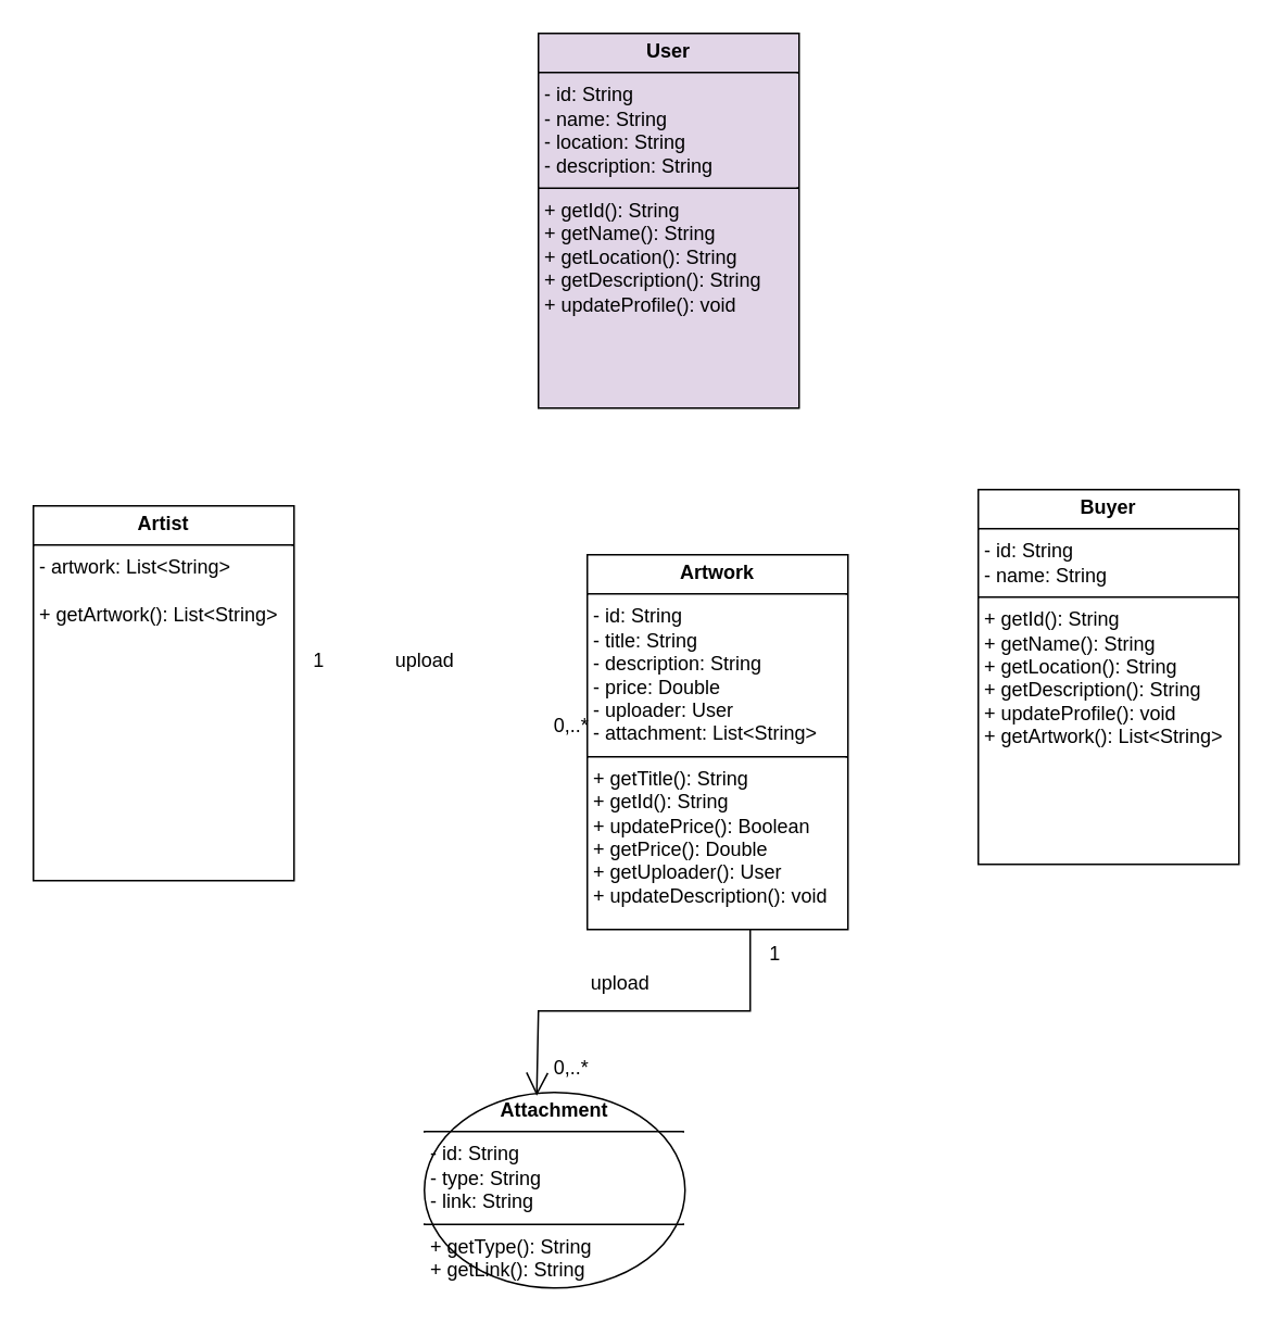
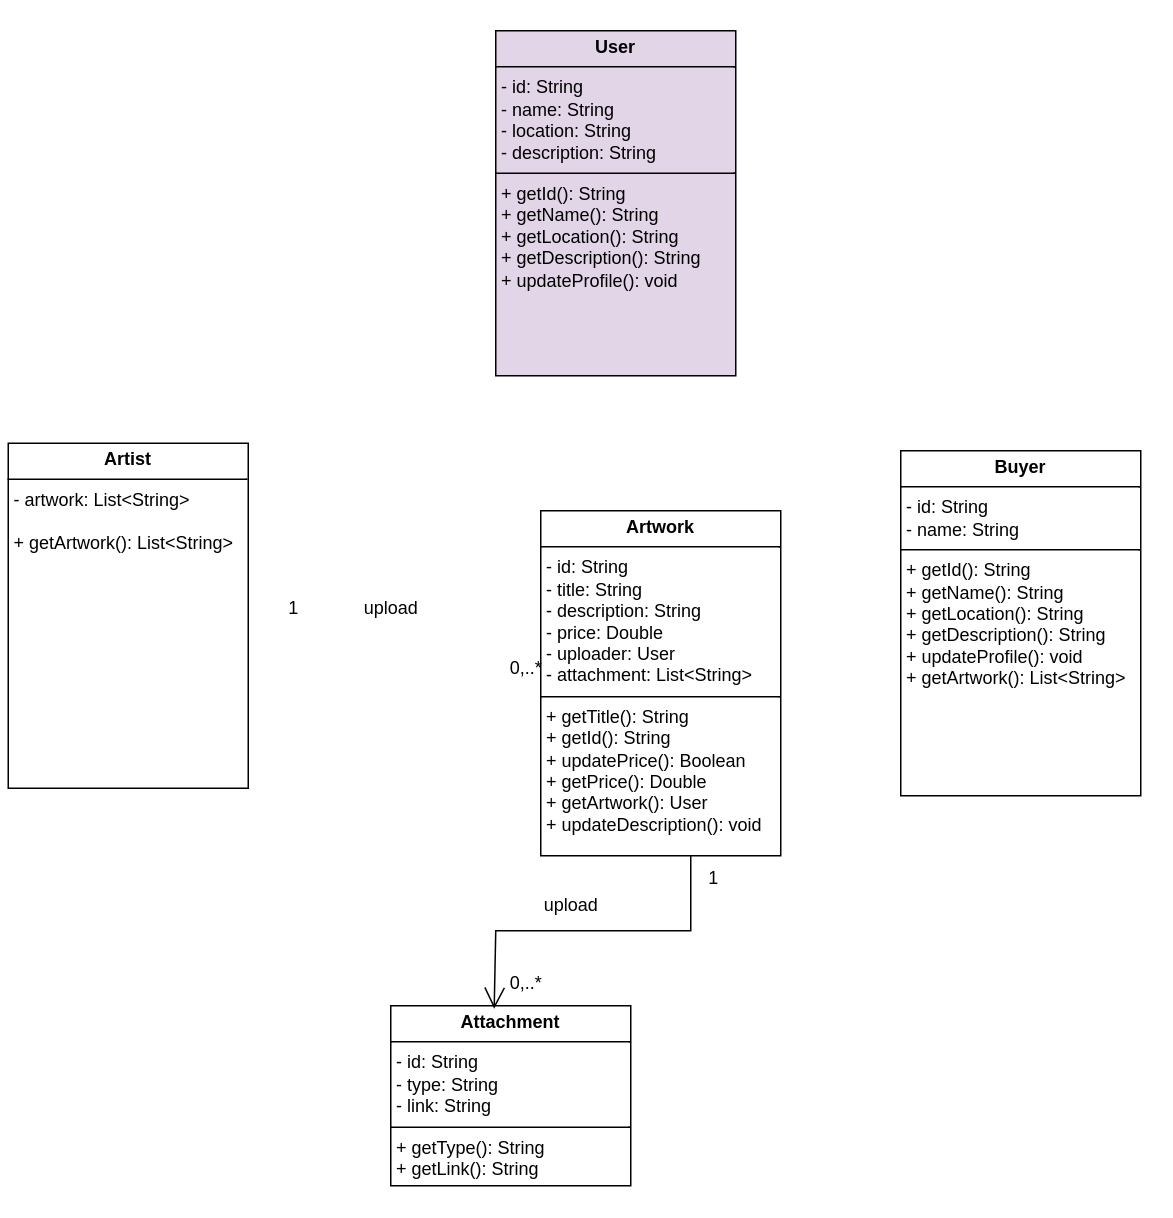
- <mxCell id="3" value="&lt;p style=&quot;margin:0px;margin-top:4px;text-align:center;&quot;&gt;&lt;b&gt;Artist&lt;/b&gt;&lt;/p&gt;&lt;hr style=&quot;border-style: solid;&quot; size=&quot;1&quot;&gt;&lt;p style=&quot;margin: 0px 0px 0px 4px;&quot;&gt;&lt;span style=&quot;background-color: transparent; color: light-dark(rgb(0, 0, 0), rgb(255, 255, 255));&quot;&gt;- artwork: List&amp;lt;String&amp;gt;&lt;/span&gt;&lt;/p&gt;&lt;br&gt;&lt;p style=&quot;margin:0px;margin-left:4px;&quot;&gt;+ getArtwork(): List&amp;lt;String&amp;gt;&lt;/p&gt;&lt;p style=&quot;margin:0px;margin-left:4px;&quot;&gt;&lt;br&gt;&lt;/p&gt;" style="verticalAlign=top;align=left;overflow=fill;html=1;whiteSpace=wrap;" vertex="1" parent="1"><mxGeometry x="20" y="310" width="160" height="230" as="geometry" /></mxCell>
+ <mxCell id="3" value="&lt;p style=&quot;margin:0px;margin-top:4px;text-align:center;&quot;&gt;&lt;b&gt;Artist&lt;/b&gt;&lt;/p&gt;&lt;hr style=&quot;border-style: solid;&quot; size=&quot;1&quot;&gt;&lt;p style=&quot;margin: 0px 0px 0px 4px;&quot;&gt;&lt;span style=&quot;background-color: transparent; color: light-dark(rgb(0, 0, 0), rgb(255, 255, 255));&quot;&gt;- artwork: List&amp;lt;String&amp;gt;&lt;/span&gt;&lt;/p&gt;&lt;br&gt;&lt;p style=&quot;margin:0px;margin-left:4px;&quot;&gt;+ getArtwork(): List&amp;lt;String&amp;gt;&lt;/p&gt;&lt;p style=&quot;margin:0px;margin-left:4px;&quot;&gt;&lt;br&gt;&lt;/p&gt;" style="verticalAlign=top;align=left;overflow=fill;html=1;whiteSpace=wrap;" vertex="1" parent="1"><mxGeometry x="5" y="295" width="160" height="230" as="geometry" /></mxCell>
- <mxCell id="2" value="&lt;p style=&quot;margin:0px;margin-top:4px;text-align:center;&quot;&gt;&lt;b&gt;Artwork&lt;/b&gt;&lt;/p&gt;&lt;hr style=&quot;border-style: solid;&quot; size=&quot;1&quot;&gt;&lt;p style=&quot;margin: 0px 0px 0px 4px;&quot;&gt;- id: String&lt;/p&gt;&lt;p style=&quot;margin: 0px 0px 0px 4px;&quot;&gt;- title: String&lt;/p&gt;&lt;p style=&quot;margin: 0px 0px 0px 4px;&quot;&gt;- description: String&lt;/p&gt;&lt;p style=&quot;margin: 0px 0px 0px 4px;&quot;&gt;- price: Double&lt;/p&gt;&lt;p style=&quot;margin: 0px 0px 0px 4px;&quot;&gt;- uploader: User&lt;span style=&quot;background-color: transparent; color: light-dark(rgb(0, 0, 0), rgb(255, 255, 255));&quot;&gt;&amp;nbsp;&lt;/span&gt;&lt;/p&gt;&lt;p style=&quot;margin: 0px 0px 0px 4px;&quot;&gt;- attachment: List&amp;lt;String&amp;gt;&lt;/p&gt;&lt;hr size=&quot;1&quot; style=&quot;border-style:solid;&quot;&gt;&lt;p style=&quot;margin:0px;margin-left:4px;&quot;&gt;+ getTitle(): String&lt;/p&gt;&lt;p style=&quot;margin:0px;margin-left:4px;&quot;&gt;+ getId(): String&lt;/p&gt;&lt;p style=&quot;margin:0px;margin-left:4px;&quot;&gt;+ updatePrice(): Boolean&lt;/p&gt;&lt;p style=&quot;margin:0px;margin-left:4px;&quot;&gt;+ getPrice(): Double&lt;/p&gt;&lt;p style=&quot;margin:0px;margin-left:4px;&quot;&gt;+ getUploader(): User&lt;/p&gt;&lt;p style=&quot;margin:0px;margin-left:4px;&quot;&gt;+ updateDescription(): void&lt;/p&gt;&lt;p style=&quot;margin:0px;margin-left:4px;&quot;&gt;&lt;br&gt;&lt;/p&gt;" style="verticalAlign=top;align=left;overflow=fill;html=1;whiteSpace=wrap;" vertex="1" parent="1"><mxGeometry x="360" y="340" width="160" height="230" as="geometry" /></mxCell>
+ <mxCell id="2" value="&lt;p style=&quot;margin:0px;margin-top:4px;text-align:center;&quot;&gt;&lt;b&gt;Artwork&lt;/b&gt;&lt;/p&gt;&lt;hr style=&quot;border-style: solid;&quot; size=&quot;1&quot;&gt;&lt;p style=&quot;margin: 0px 0px 0px 4px;&quot;&gt;- id: String&lt;/p&gt;&lt;p style=&quot;margin: 0px 0px 0px 4px;&quot;&gt;- title: String&lt;/p&gt;&lt;p style=&quot;margin: 0px 0px 0px 4px;&quot;&gt;- description: String&lt;/p&gt;&lt;p style=&quot;margin: 0px 0px 0px 4px;&quot;&gt;- price: Double&lt;/p&gt;&lt;p style=&quot;margin: 0px 0px 0px 4px;&quot;&gt;- uploader: User&lt;span style=&quot;background-color: transparent; color: light-dark(rgb(0, 0, 0), rgb(255, 255, 255));&quot;&gt;&amp;nbsp;&lt;/span&gt;&lt;/p&gt;&lt;p style=&quot;margin: 0px 0px 0px 4px;&quot;&gt;- attachment: List&amp;lt;String&amp;gt;&lt;/p&gt;&lt;hr size=&quot;1&quot; style=&quot;border-style:solid;&quot;&gt;&lt;p style=&quot;margin:0px;margin-left:4px;&quot;&gt;+ getTitle(): String&lt;/p&gt;&lt;p style=&quot;margin:0px;margin-left:4px;&quot;&gt;+ getId(): String&lt;/p&gt;&lt;p style=&quot;margin:0px;margin-left:4px;&quot;&gt;+ updatePrice(): Boolean&lt;/p&gt;&lt;p style=&quot;margin:0px;margin-left:4px;&quot;&gt;+ getPrice(): Double&lt;/p&gt;&lt;p style=&quot;margin:0px;margin-left:4px;&quot;&gt;+ getArtwork(): User&lt;/p&gt;&lt;p style=&quot;margin:0px;margin-left:4px;&quot;&gt;+ updateDescription(): void&lt;/p&gt;&lt;p style=&quot;margin:0px;margin-left:4px;&quot;&gt;&lt;br&gt;&lt;/p&gt;" style="verticalAlign=top;align=left;overflow=fill;html=1;whiteSpace=wrap;" vertex="1" parent="1"><mxGeometry x="360" y="340" width="160" height="230" as="geometry" /></mxCell>
- <mxCell id="4" value="&lt;p style=&quot;margin:0px;margin-top:4px;text-align:center;&quot;&gt;&lt;b&gt;Attachment&lt;/b&gt;&lt;/p&gt;&lt;hr style=&quot;border-style: solid;&quot; size=&quot;1&quot;&gt;&lt;p style=&quot;margin: 0px 0px 0px 4px;&quot;&gt;- id: String&lt;/p&gt;&lt;p style=&quot;margin: 0px 0px 0px 4px;&quot;&gt;- type: String&lt;/p&gt;&lt;p style=&quot;margin: 0px 0px 0px 4px;&quot;&gt;- link: String&lt;/p&gt;&lt;hr size=&quot;1&quot; style=&quot;border-style:solid;&quot;&gt;&lt;p style=&quot;margin:0px;margin-left:4px;&quot;&gt;+ getType(): String&lt;/p&gt;&lt;p style=&quot;margin:0px;margin-left:4px;&quot;&gt;+ getLink(): String&lt;/p&gt;&lt;p style=&quot;margin:0px;margin-left:4px;&quot;&gt;&lt;br&gt;&lt;/p&gt;&lt;p style=&quot;margin:0px;margin-left:4px;&quot;&gt;&lt;br&gt;&lt;/p&gt;&lt;p style=&quot;margin:0px;margin-left:4px;&quot;&gt;&lt;br&gt;&lt;/p&gt;" style="ellipse;verticalAlign=top;align=left;overflow=fill;html=1;whiteSpace=wrap;" vertex="1" parent="1"><mxGeometry x="260" y="670" width="160" height="120" as="geometry" /></mxCell>
+ <mxCell id="4" value="&lt;p style=&quot;margin:0px;margin-top:4px;text-align:center;&quot;&gt;&lt;b&gt;Attachment&lt;/b&gt;&lt;/p&gt;&lt;hr style=&quot;border-style: solid;&quot; size=&quot;1&quot;&gt;&lt;p style=&quot;margin: 0px 0px 0px 4px;&quot;&gt;- id: String&lt;/p&gt;&lt;p style=&quot;margin: 0px 0px 0px 4px;&quot;&gt;- type: String&lt;/p&gt;&lt;p style=&quot;margin: 0px 0px 0px 4px;&quot;&gt;- link: String&lt;/p&gt;&lt;hr size=&quot;1&quot; style=&quot;border-style:solid;&quot;&gt;&lt;p style=&quot;margin:0px;margin-left:4px;&quot;&gt;+ getType(): String&lt;/p&gt;&lt;p style=&quot;margin:0px;margin-left:4px;&quot;&gt;+ getLink(): String&lt;/p&gt;&lt;p style=&quot;margin:0px;margin-left:4px;&quot;&gt;&lt;br&gt;&lt;/p&gt;&lt;p style=&quot;margin:0px;margin-left:4px;&quot;&gt;&lt;br&gt;&lt;/p&gt;&lt;p style=&quot;margin:0px;margin-left:4px;&quot;&gt;&lt;br&gt;&lt;/p&gt;" style="verticalAlign=top;align=left;overflow=fill;html=1;whiteSpace=wrap;" vertex="1" parent="1"><mxGeometry x="260" y="670" width="160" height="120" as="geometry" /></mxCell>
